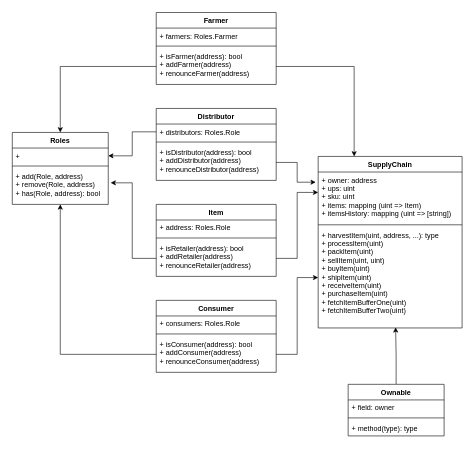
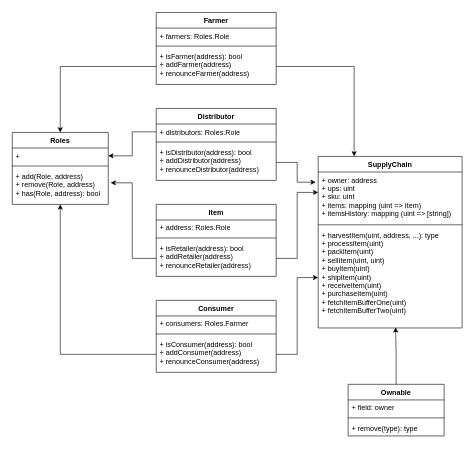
- <mxCell id="16" value="+ farmers: Roles.Farmer" style="text;strokeColor=none;fillColor=none;align=left;verticalAlign=top;spacingLeft=4;spacingRight=4;overflow=hidden;rotatable=0;points=[[0,0.5],[1,0.5]];portConstraint=eastwest;" parent="15" vertex="1"><mxGeometry y="26" width="200" height="26" as="geometry" /></mxCell>
+ <mxCell id="16" value="+ farmers: Roles.Role" style="text;strokeColor=none;fillColor=none;align=left;verticalAlign=top;spacingLeft=4;spacingRight=4;overflow=hidden;rotatable=0;points=[[0,0.5],[1,0.5]];portConstraint=eastwest;" parent="15" vertex="1"><mxGeometry y="26" width="200" height="26" as="geometry" /></mxCell>
- <mxCell id="28" value="+ consumers: Roles.Role" style="text;strokeColor=none;fillColor=none;align=left;verticalAlign=top;spacingLeft=4;spacingRight=4;overflow=hidden;rotatable=0;points=[[0,0.5],[1,0.5]];portConstraint=eastwest;" parent="27" vertex="1"><mxGeometry y="26" width="200" height="26" as="geometry" /></mxCell>
+ <mxCell id="28" value="+ consumers: Roles.Farmer" style="text;strokeColor=none;fillColor=none;align=left;verticalAlign=top;spacingLeft=4;spacingRight=4;overflow=hidden;rotatable=0;points=[[0,0.5],[1,0.5]];portConstraint=eastwest;" parent="27" vertex="1"><mxGeometry y="26" width="200" height="26" as="geometry" /></mxCell>
- <mxCell id="14" value="+ method(type): type" style="text;strokeColor=none;fillColor=none;align=left;verticalAlign=top;spacingLeft=4;spacingRight=4;overflow=hidden;rotatable=0;points=[[0,0.5],[1,0.5]];portConstraint=eastwest;" parent="11" vertex="1"><mxGeometry y="60" width="160" height="26" as="geometry" /></mxCell>
+ <mxCell id="14" value="+ remove(type): type" style="text;strokeColor=none;fillColor=none;align=left;verticalAlign=top;spacingLeft=4;spacingRight=4;overflow=hidden;rotatable=0;points=[[0,0.5],[1,0.5]];portConstraint=eastwest;" parent="11" vertex="1"><mxGeometry y="60" width="160" height="26" as="geometry" /></mxCell>
